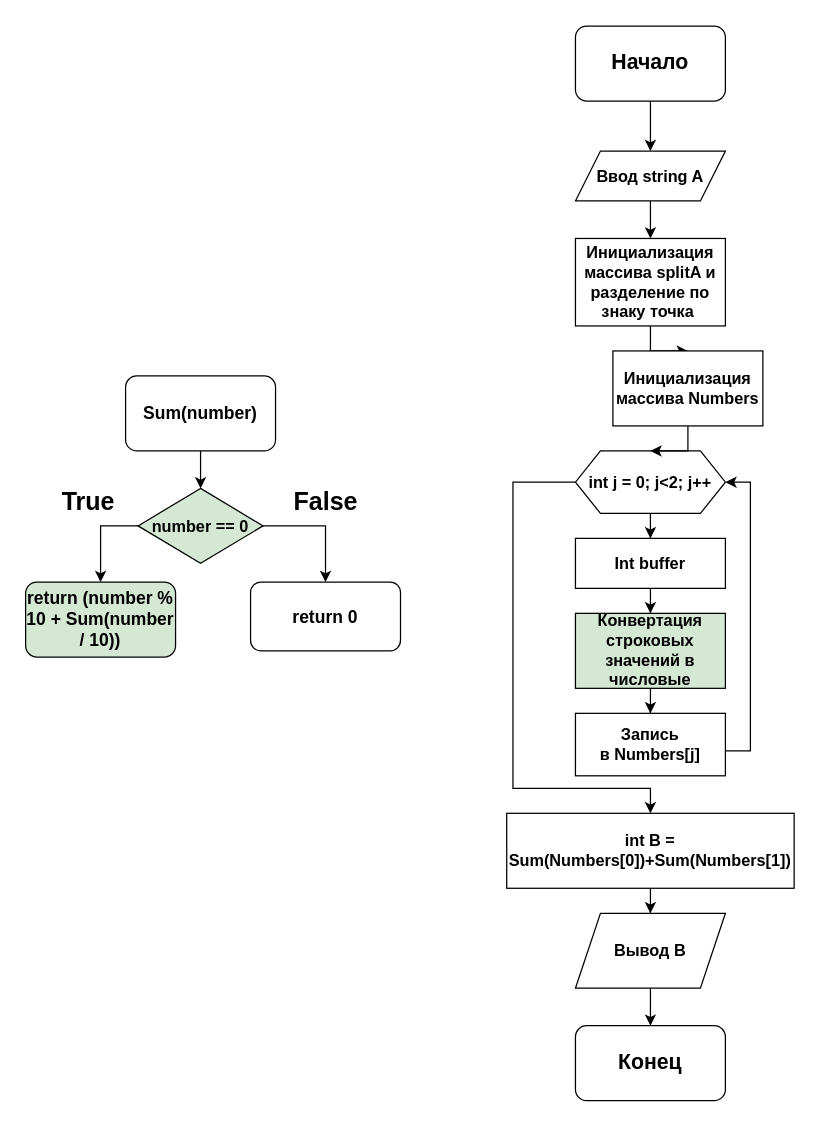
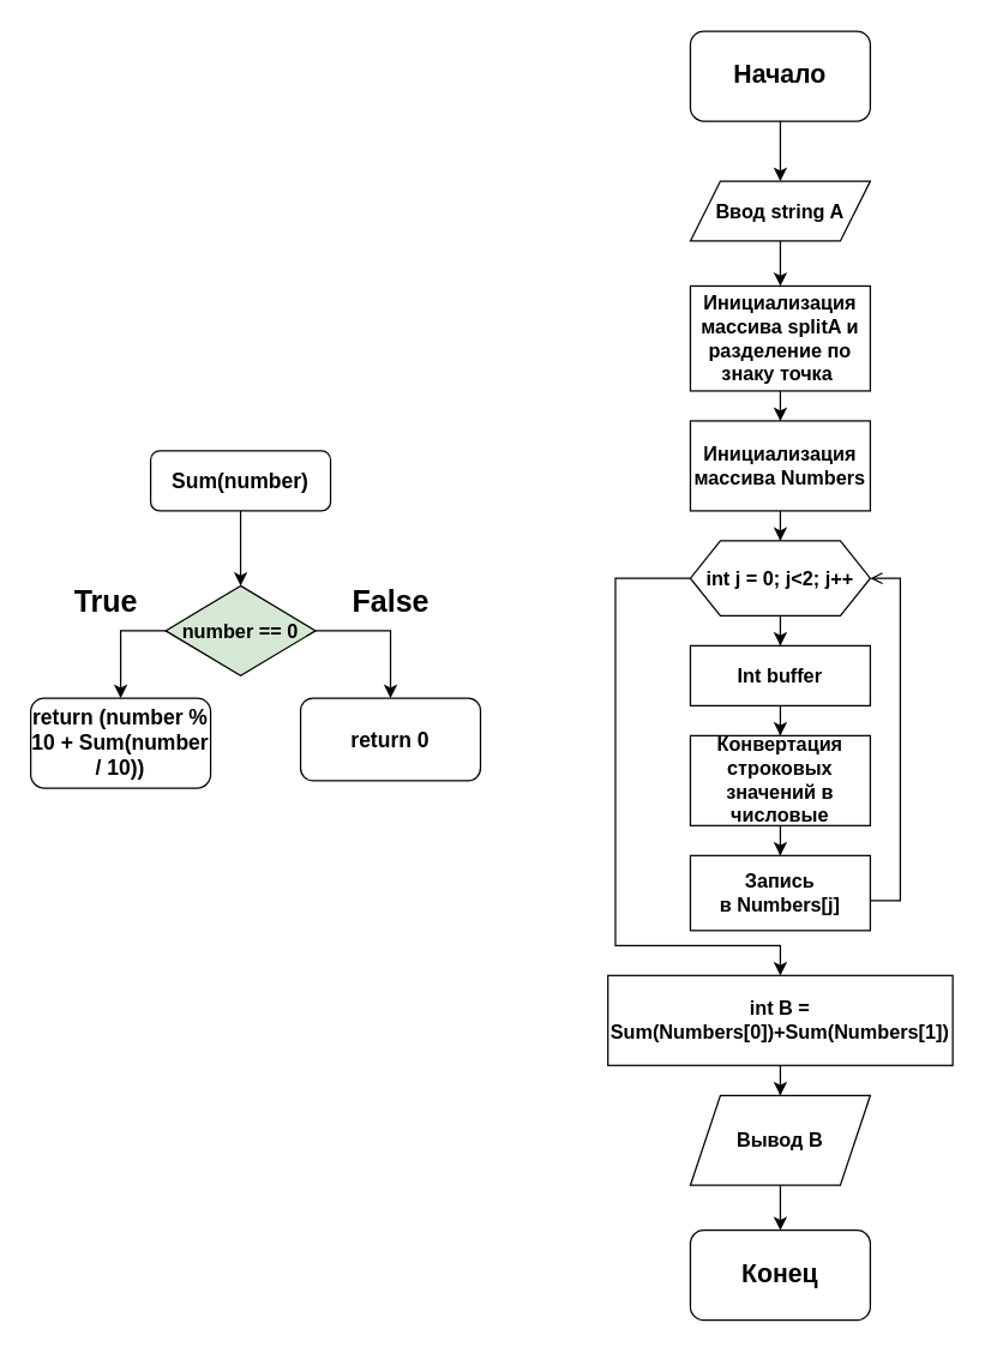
- <mxCell id="27" value="Инициализация массива&amp;nbsp;Numbers" style="rounded=0;whiteSpace=wrap;html=1;fontSize=13;verticalAlign=middle;fontStyle=1" vertex="1" parent="1"><mxGeometry x="490" y="280" width="120" height="60" as="geometry" /></mxCell>
+ <mxCell id="27" value="Инициализация массива&amp;nbsp;Numbers" style="rounded=0;whiteSpace=wrap;html=1;fontSize=13;verticalAlign=middle;fontStyle=1" vertex="1" parent="1"><mxGeometry x="460" y="280" width="120" height="60" as="geometry" /></mxCell>
- <mxCell id="14" value="Sum(number)" style="rounded=1;whiteSpace=wrap;html=1;fontSize=14;verticalAlign=middle;fontStyle=1" vertex="1" parent="1"><mxGeometry x="100" y="300" width="120" height="60" as="geometry" /></mxCell>
+ <mxCell id="14" value="Sum(number)" style="rounded=1;whiteSpace=wrap;html=1;fontSize=14;verticalAlign=middle;fontStyle=1" vertex="1" parent="1"><mxGeometry x="100" y="300" width="120" height="40" as="geometry" /></mxCell>
- <mxCell id="11" style="edgeStyle=orthogonalEdgeStyle;rounded=0;orthogonalLoop=1;jettySize=auto;html=1;entryX=1;entryY=0.5;entryDx=0;entryDy=0;fontSize=13;fontStyle=1;verticalAlign=middle;" edge="1" parent="1" source="12" target="6"><mxGeometry relative="1" as="geometry"><Array as="points"><mxPoint x="600" y="600" /><mxPoint x="600" y="385" /></Array></mxGeometry></mxCell>
+ <mxCell id="11" style="edgeStyle=orthogonalEdgeStyle;rounded=0;orthogonalLoop=1;jettySize=auto;html=1;entryX=1;entryY=0.5;entryDx=0;entryDy=0;fontSize=13;fontStyle=1;verticalAlign=middle;endArrow=open;" edge="1" parent="1" source="12" target="6"><mxGeometry relative="1" as="geometry"><Array as="points"><mxPoint x="600" y="600" /><mxPoint x="600" y="385" /></Array></mxGeometry></mxCell>
- <mxCell id="20" value="&lt;span style=&quot;font-size: 14px;&quot;&gt;return&amp;nbsp;&lt;/span&gt;(number % 10 + Sum(number / 10))" style="rounded=1;whiteSpace=wrap;html=1;fontSize=14;verticalAlign=middle;fontStyle=1;fillColor=#d5e8d4;" vertex="1" parent="1"><mxGeometry x="20" y="465" width="120" height="60" as="geometry" /></mxCell>
+ <mxCell id="20" value="&lt;span style=&quot;font-size: 14px;&quot;&gt;return&amp;nbsp;&lt;/span&gt;(number % 10 + Sum(number / 10))" style="rounded=1;whiteSpace=wrap;html=1;fontSize=14;verticalAlign=middle;fontStyle=1" vertex="1" parent="1"><mxGeometry x="20" y="465" width="120" height="60" as="geometry" /></mxCell>
- <mxCell id="10" value="Конвертация строковых значений в числовые" style="rounded=0;whiteSpace=wrap;html=1;fontSize=13;fontStyle=1;verticalAlign=middle;fillColor=#d5e8d4;" vertex="1" parent="1"><mxGeometry x="460" y="490" width="120" height="60" as="geometry" /></mxCell>
+ <mxCell id="10" value="Конвертация строковых значений в числовые" style="rounded=0;whiteSpace=wrap;html=1;fontSize=13;fontStyle=1;verticalAlign=middle;" vertex="1" parent="1"><mxGeometry x="460" y="490" width="120" height="60" as="geometry" /></mxCell>
